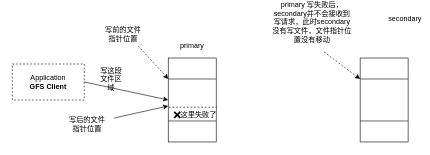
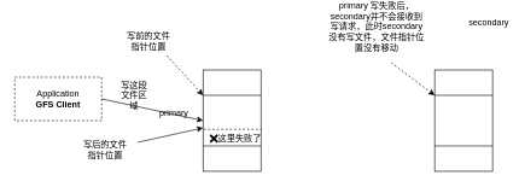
- <mxCell id="8" value="primary" style="text;html=1;strokeColor=none;fillColor=none;align=center;verticalAlign=middle;whiteSpace=wrap;rounded=0;" vertex="1" parent="1"><mxGeometry x="300" y="65" width="40" height="20" as="geometry" /></mxCell>
+ <mxCell id="8" value="primary" style="text;html=1;strokeColor=none;fillColor=none;align=center;verticalAlign=middle;whiteSpace=wrap;rounded=0;" vertex="1" parent="1"><mxGeometry x="220" y="145" width="40" height="20" as="geometry" /></mxCell>
